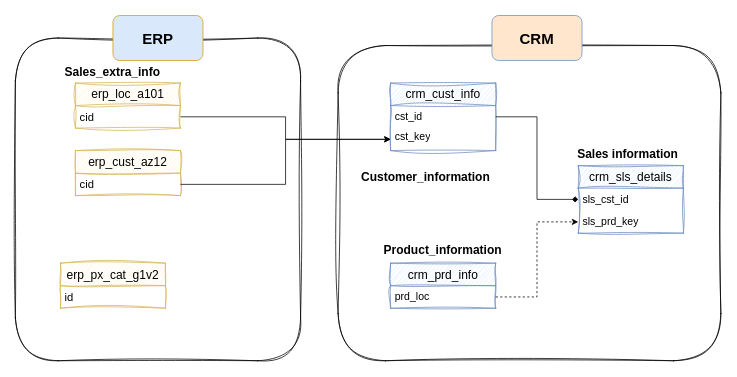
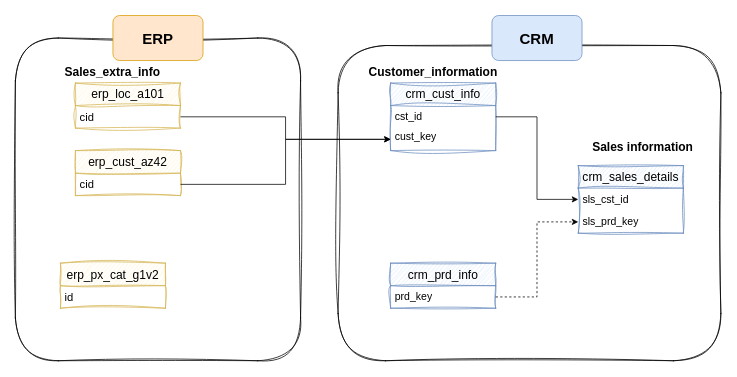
- <mxCell id="25" value="&lt;span style=&quot;font-size: 20px;&quot;&gt;&lt;b&gt;ERP&lt;/b&gt;&lt;/span&gt;" style="rounded=1;whiteSpace=wrap;html=1;fillColor=#dae8fc;strokeColor=#d79b00;" vertex="1" parent="1"><mxGeometry x="150" y="20" width="120" height="60" as="geometry" /></mxCell>
+ <mxCell id="25" value="&lt;span style=&quot;font-size: 20px;&quot;&gt;&lt;b&gt;ERP&lt;/b&gt;&lt;/span&gt;" style="rounded=1;whiteSpace=wrap;html=1;fillColor=#ffe6cc;strokeColor=#d79b00;" vertex="1" parent="1"><mxGeometry x="150" y="20" width="120" height="60" as="geometry" /></mxCell>
- <mxCell id="27" value="&lt;span style=&quot;font-size: 20px;&quot;&gt;&lt;b&gt;CRM&lt;/b&gt;&lt;/span&gt;" style="rounded=1;whiteSpace=wrap;html=1;fillColor=#ffe6cc;strokeColor=#6c8ebf;" vertex="1" parent="1"><mxGeometry x="655" y="20" width="120" height="60" as="geometry" /></mxCell>
+ <mxCell id="27" value="&lt;span style=&quot;font-size: 20px;&quot;&gt;&lt;b&gt;CRM&lt;/b&gt;&lt;/span&gt;" style="rounded=1;whiteSpace=wrap;html=1;fillColor=#dae8fc;strokeColor=#6c8ebf;" vertex="1" parent="1"><mxGeometry x="655" y="20" width="120" height="60" as="geometry" /></mxCell>
- <mxCell id="4" value="&lt;font style=&quot;font-size: 14px;&quot;&gt;cst_key&lt;/font&gt;&lt;div&gt;&lt;font style=&quot;font-size: 14px;&quot;&gt;&lt;br&gt;&lt;/font&gt;&lt;/div&gt;" style="text;strokeColor=none;fillColor=none;align=left;verticalAlign=middle;spacingLeft=4;spacingRight=4;overflow=hidden;points=[[0,0.5],[1,0.5]];portConstraint=eastwest;rotatable=0;whiteSpace=wrap;html=1;" vertex="1" parent="2"><mxGeometry y="60" width="140" height="30" as="geometry" /></mxCell>
+ <mxCell id="4" value="&lt;font style=&quot;font-size: 14px;&quot;&gt;cust_key&lt;/font&gt;&lt;div&gt;&lt;font style=&quot;font-size: 14px;&quot;&gt;&lt;br&gt;&lt;/font&gt;&lt;/div&gt;" style="text;strokeColor=none;fillColor=none;align=left;verticalAlign=middle;spacingLeft=4;spacingRight=4;overflow=hidden;points=[[0,0.5],[1,0.5]];portConstraint=eastwest;rotatable=0;whiteSpace=wrap;html=1;" vertex="1" parent="2"><mxGeometry y="60" width="140" height="30" as="geometry" /></mxCell>
- <mxCell id="14" value="&lt;span style=&quot;font-size: 16px;&quot;&gt;&lt;b&gt;Sales information&lt;/b&gt;&lt;/span&gt;" style="text;strokeColor=none;fillColor=none;align=left;verticalAlign=middle;spacingLeft=4;spacingRight=4;overflow=hidden;points=[[0,0.5],[1,0.5]];portConstraint=eastwest;rotatable=0;whiteSpace=wrap;html=1;glass=0;shadow=1;" vertex="1" parent="1"><mxGeometry x="762.5" y="190" width="155" height="30" as="geometry" /></mxCell>
+ <mxCell id="14" value="&lt;span style=&quot;font-size: 16px;&quot;&gt;&lt;b&gt;Sales information&lt;/b&gt;&lt;/span&gt;" style="text;strokeColor=none;fillColor=none;align=left;verticalAlign=middle;spacingLeft=4;spacingRight=4;overflow=hidden;points=[[0,0.5],[1,0.5]];portConstraint=eastwest;rotatable=0;whiteSpace=wrap;html=1;glass=0;shadow=1;" vertex="1" parent="1"><mxGeometry x="782.5" y="180" width="155" height="30" as="geometry" /></mxCell>
- <mxCell id="21" value="&lt;span style=&quot;font-size: 16px;&quot;&gt;erp_cust_az12&lt;/span&gt;" style="swimlane;fontStyle=0;childLayout=stackLayout;horizontal=1;startSize=30;horizontalStack=0;resizeParent=1;resizeParentMax=0;resizeLast=0;collapsible=1;marginBottom=0;whiteSpace=wrap;html=1;sketch=1;curveFitting=1;jiggle=2;fillColor=#fff2cc;strokeColor=#d6b656;" vertex="1" parent="1"><mxGeometry x="100" y="200" width="140" height="60" as="geometry" /></mxCell>
+ <mxCell id="21" value="&lt;span style=&quot;font-size: 16px;&quot;&gt;erp_cust_az42&lt;/span&gt;" style="swimlane;fontStyle=0;childLayout=stackLayout;horizontal=1;startSize=30;horizontalStack=0;resizeParent=1;resizeParentMax=0;resizeLast=0;collapsible=1;marginBottom=0;whiteSpace=wrap;html=1;sketch=1;curveFitting=1;jiggle=2;fillColor=#fff2cc;strokeColor=#d6b656;" vertex="1" parent="1"><mxGeometry x="100" y="200" width="140" height="60" as="geometry" /></mxCell>
- <mxCell id="7" value="&lt;font style=&quot;font-size: 16px;&quot;&gt;&lt;b&gt;Customer_information&lt;/b&gt;&lt;/font&gt;" style="text;strokeColor=none;fillColor=none;align=left;verticalAlign=middle;spacingLeft=4;spacingRight=4;overflow=hidden;points=[[0,0.5],[1,0.5]];portConstraint=eastwest;rotatable=0;whiteSpace=wrap;html=1;glass=0;shadow=1;" vertex="1" parent="1"><mxGeometry x="475" y="220" width="190" height="30" as="geometry" /></mxCell>
+ <mxCell id="7" value="&lt;font style=&quot;font-size: 16px;&quot;&gt;&lt;b&gt;Customer_information&lt;/b&gt;&lt;/font&gt;" style="text;strokeColor=none;fillColor=none;align=left;verticalAlign=middle;spacingLeft=4;spacingRight=4;overflow=hidden;points=[[0,0.5],[1,0.5]];portConstraint=eastwest;rotatable=0;whiteSpace=wrap;html=1;glass=0;shadow=1;" vertex="1" parent="1"><mxGeometry x="485" y="80" width="190" height="30" as="geometry" /></mxCell>
- <mxCell id="9" value="&lt;span style=&quot;font-size: 16px;&quot;&gt;crm_sls_details&lt;/span&gt;" style="swimlane;fontStyle=0;childLayout=stackLayout;horizontal=1;startSize=30;horizontalStack=0;resizeParent=1;resizeParentMax=0;resizeLast=0;collapsible=1;marginBottom=0;whiteSpace=wrap;html=1;sketch=1;curveFitting=1;jiggle=2;fillColor=#dae8fc;strokeColor=#6c8ebf;" vertex="1" parent="1"><mxGeometry x="770" y="220" width="140" height="90" as="geometry"><mxRectangle x="190" y="110" width="140" height="30" as="alternateBounds" /></mxGeometry></mxCell>
+ <mxCell id="9" value="&lt;span style=&quot;font-size: 16px;&quot;&gt;crm_sales_details&lt;/span&gt;" style="swimlane;fontStyle=0;childLayout=stackLayout;horizontal=1;startSize=30;horizontalStack=0;resizeParent=1;resizeParentMax=0;resizeLast=0;collapsible=1;marginBottom=0;whiteSpace=wrap;html=1;sketch=1;curveFitting=1;jiggle=2;fillColor=#dae8fc;strokeColor=#6c8ebf;" vertex="1" parent="1"><mxGeometry x="770" y="220" width="140" height="90" as="geometry"><mxRectangle x="190" y="110" width="140" height="30" as="alternateBounds" /></mxGeometry></mxCell>
- <mxCell id="12" style="edgeStyle=orthogonalEdgeStyle;rounded=0;orthogonalLoop=1;jettySize=auto;html=1;exitX=1;exitY=0.5;exitDx=0;exitDy=0;entryX=0;entryY=0.5;entryDx=0;entryDy=0;endArrow=diamond;" edge="1" parent="1" source="3" target="10"><mxGeometry relative="1" as="geometry" /></mxCell>
+ <mxCell id="12" style="edgeStyle=orthogonalEdgeStyle;rounded=0;orthogonalLoop=1;jettySize=auto;html=1;exitX=1;exitY=0.5;exitDx=0;exitDy=0;entryX=0;entryY=0.5;entryDx=0;entryDy=0;" edge="1" parent="1" source="3" target="10"><mxGeometry relative="1" as="geometry" /></mxCell>
- <mxCell id="8" value="&lt;font style=&quot;font-size: 16px;&quot;&gt;&lt;b&gt;Product_information&lt;/b&gt;&lt;/font&gt;&lt;div&gt;&lt;br&gt;&lt;/div&gt;" style="text;strokeColor=none;fillColor=none;align=left;verticalAlign=middle;spacingLeft=4;spacingRight=4;overflow=hidden;points=[[0,0.5],[1,0.5]];portConstraint=eastwest;rotatable=0;whiteSpace=wrap;html=1;" vertex="1" parent="1"><mxGeometry x="505" y="320" width="170" height="30" as="geometry" /></mxCell>
- <mxCell id="6" value="&lt;span style=&quot;font-size: 14px;&quot;&gt;prd_loc&lt;/span&gt;" style="text;strokeColor=none;fillColor=none;align=left;verticalAlign=middle;spacingLeft=4;spacingRight=4;overflow=hidden;points=[[0,0.5],[1,0.5]];portConstraint=eastwest;rotatable=0;whiteSpace=wrap;html=1;" vertex="1" parent="5"><mxGeometry y="30" width="140" height="30" as="geometry" /></mxCell>
+ <mxCell id="6" value="&lt;span style=&quot;font-size: 14px;&quot;&gt;prd_key&lt;/span&gt;" style="text;strokeColor=none;fillColor=none;align=left;verticalAlign=middle;spacingLeft=4;spacingRight=4;overflow=hidden;points=[[0,0.5],[1,0.5]];portConstraint=eastwest;rotatable=0;whiteSpace=wrap;html=1;" vertex="1" parent="5"><mxGeometry y="30" width="140" height="30" as="geometry" /></mxCell>
